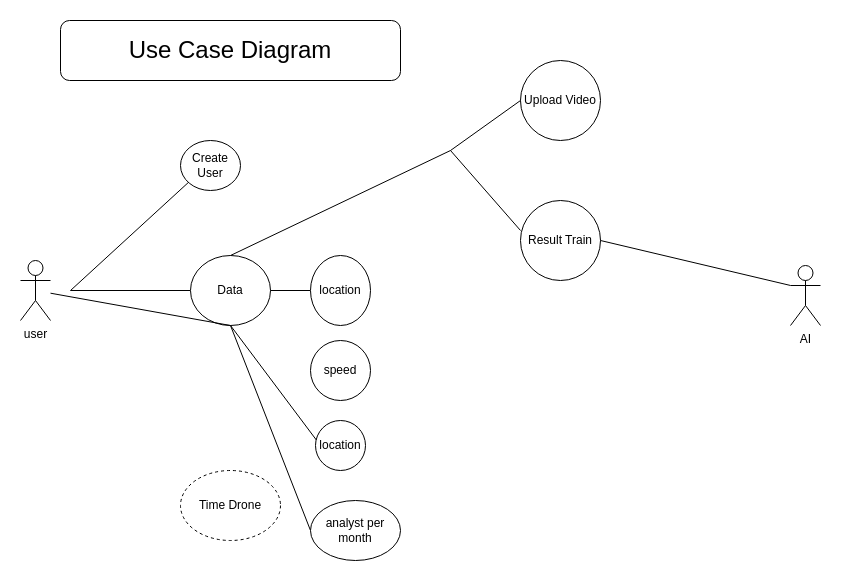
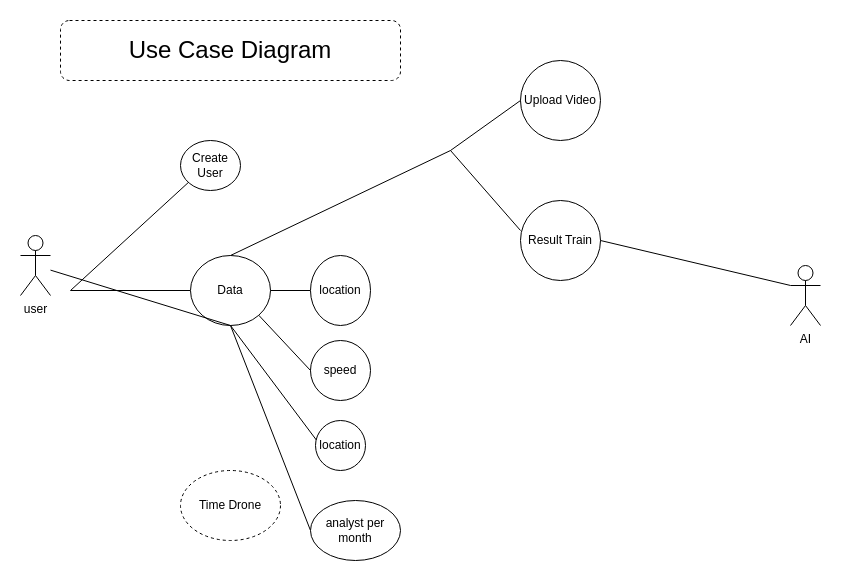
- <mxCell id="23" value="&lt;font style=&quot;font-size: 24px;&quot;&gt;Use Case Diagram&lt;/font&gt;" style="rounded=1;whiteSpace=wrap;html=1;" vertex="1" parent="1"><mxGeometry x="60" width="340" height="60" as="geometry" y="20" /></mxCell>
+ <mxCell id="23" value="&lt;font style=&quot;font-size: 24px;&quot;&gt;Use Case Diagram&lt;/font&gt;" style="rounded=1;whiteSpace=wrap;html=1;dashed=1;" vertex="1" parent="1"><mxGeometry x="60" width="340" height="60" as="geometry" y="20" /></mxCell>
- <mxCell id="2" value="user" style="shape=umlActor;verticalLabelPosition=bottom;verticalAlign=top;html=1;outlineConnect=0;" vertex="1" parent="1"><mxGeometry x="20" y="260" width="30" height="60" as="geometry" /></mxCell>
+ <mxCell id="2" value="user" style="shape=umlActor;verticalLabelPosition=bottom;verticalAlign=top;html=1;outlineConnect=0;" vertex="1" parent="1"><mxGeometry x="20" y="235" width="30" height="60" as="geometry" /></mxCell>
+ <mxCell id="8" value="" style="endArrow=none;html=1;rounded=0;entryX=0;entryY=0.5;entryDx=0;entryDy=0;exitX=1;exitY=1;exitDx=0;exitDy=0;" edge="1" parent="1" source="4" target="7"><mxGeometry width="50" height="50" relative="1" as="geometry"><mxPoint x="240" y="390" as="sourcePoint" /><mxPoint x="290" y="340" as="targetPoint" /></mxGeometry></mxCell>
